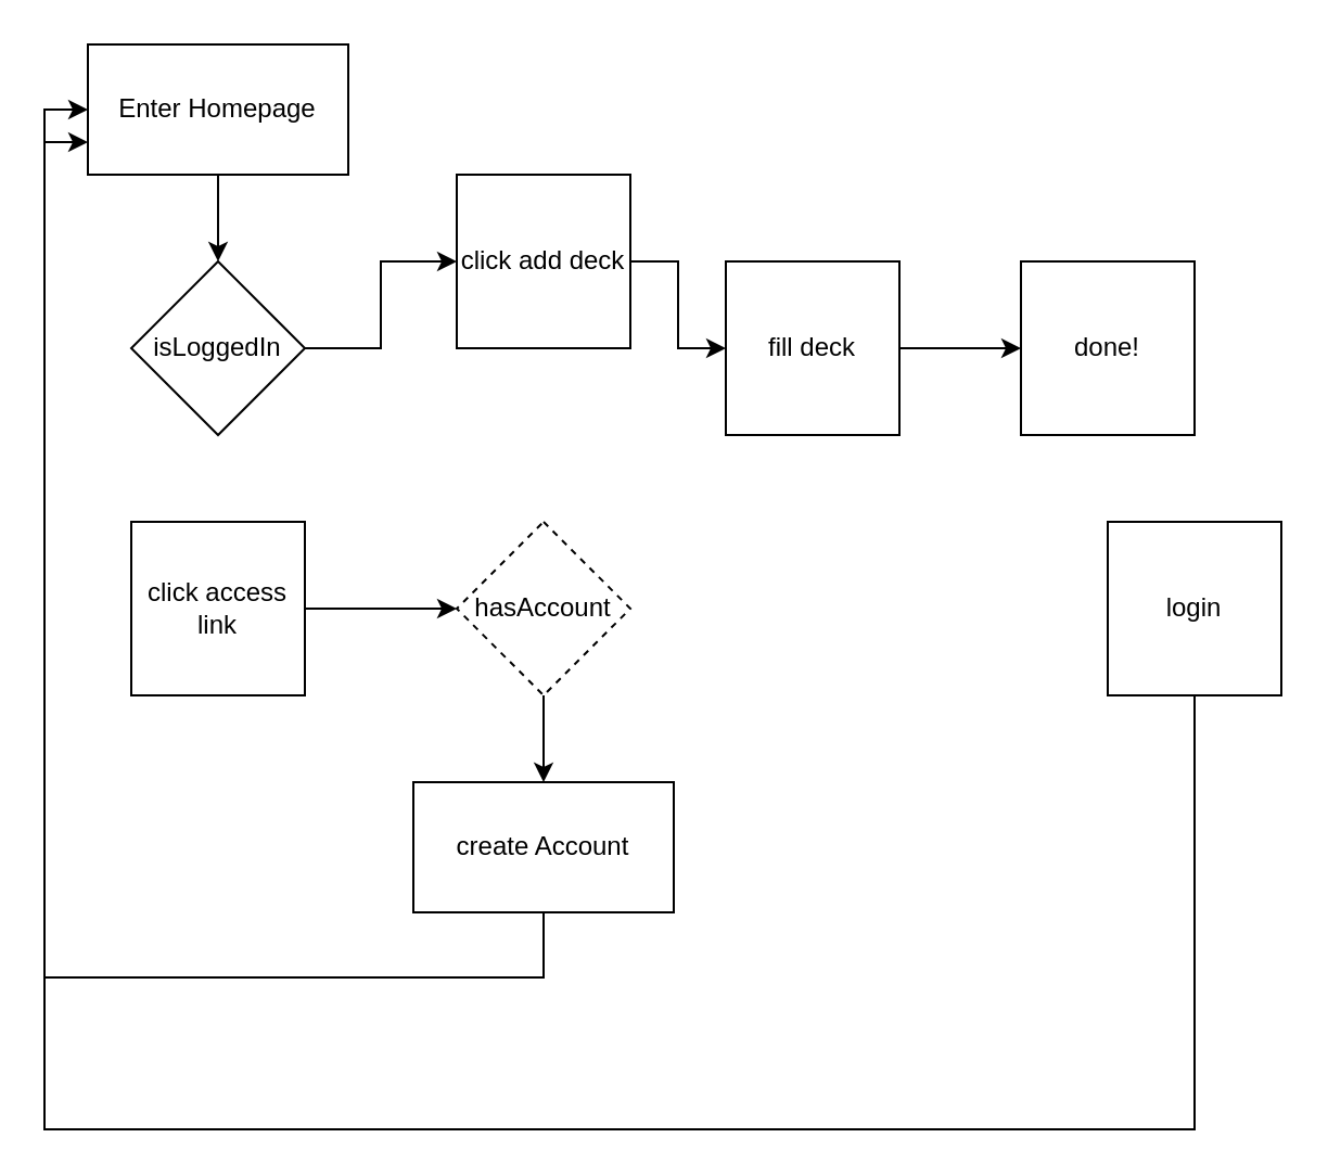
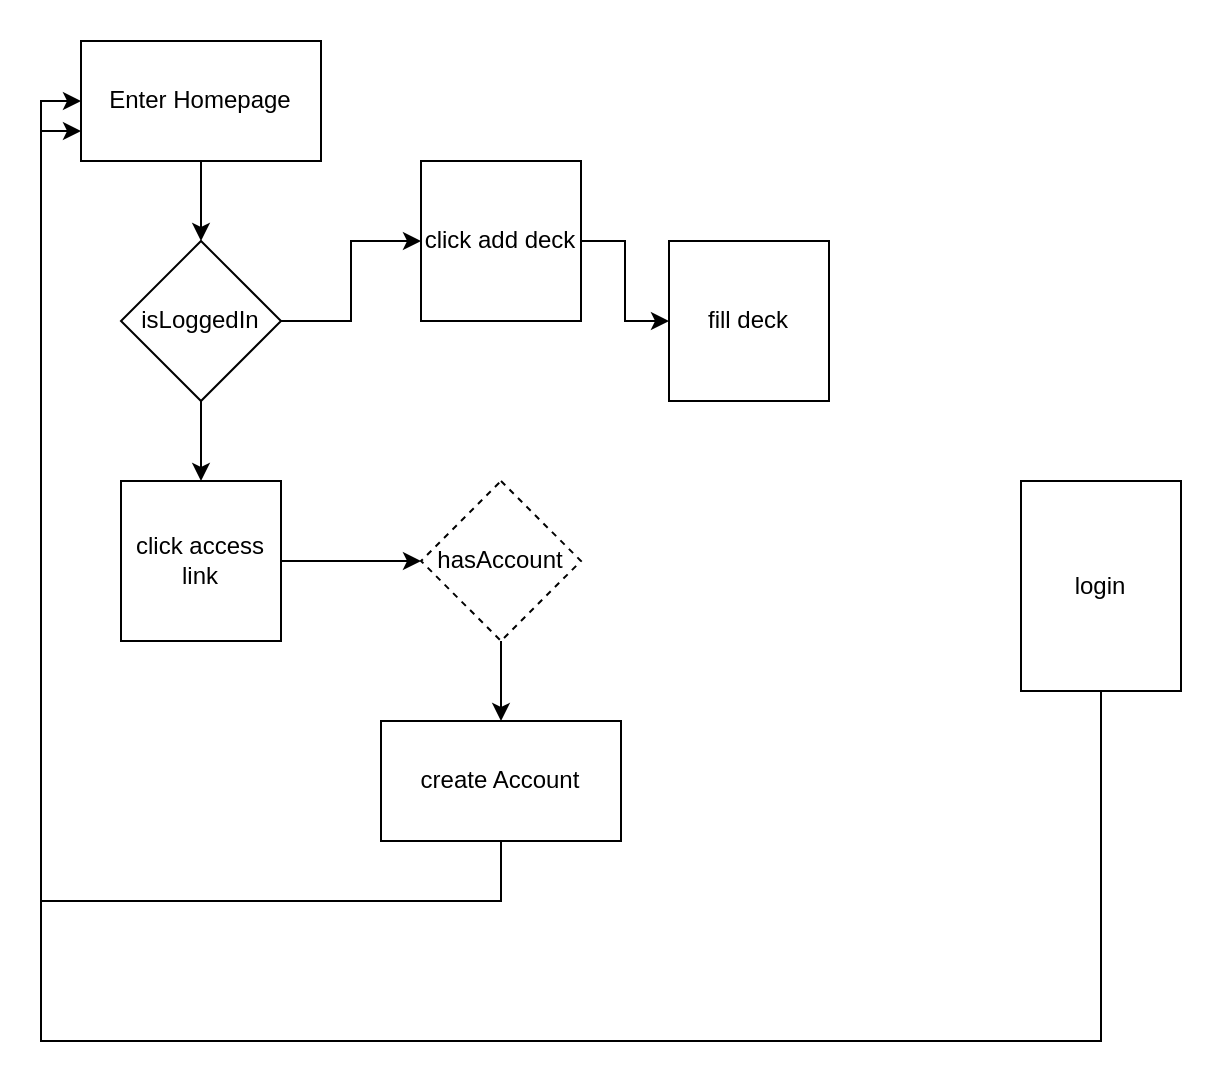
- <mxCell id="11" value="" style="edgeStyle=orthogonalEdgeStyle;rounded=0;orthogonalLoop=1;jettySize=auto;html=1;" edge="1" parent="1" source="12" target="13"><mxGeometry relative="1" as="geometry" /></mxCell>
- <mxCell id="13" value="done!" style="whiteSpace=wrap;html=1;aspect=fixed;" vertex="1" parent="1"><mxGeometry x="470" y="120" width="80" height="80" as="geometry" /></mxCell>
+ <mxCell id="5" style="edgeStyle=orthogonalEdgeStyle;rounded=0;orthogonalLoop=1;jettySize=auto;html=1;exitX=0.5;exitY=1;exitDx=0;exitDy=0;entryX=0.5;entryY=0;entryDx=0;entryDy=0;" edge="1" parent="1" source="6" target="10"><mxGeometry relative="1" as="geometry" /></mxCell>
- <mxCell id="17" value="login" style="whiteSpace=wrap;html=1;aspect=fixed;" vertex="1" parent="1"><mxGeometry x="510" y="240" width="80" height="80" as="geometry" /></mxCell>
+ <mxCell id="17" value="login" style="whiteSpace=wrap;html=1;aspect=fixed;" vertex="1" parent="1"><mxGeometry x="510" y="240" width="80" height="105" as="geometry" /></mxCell>
